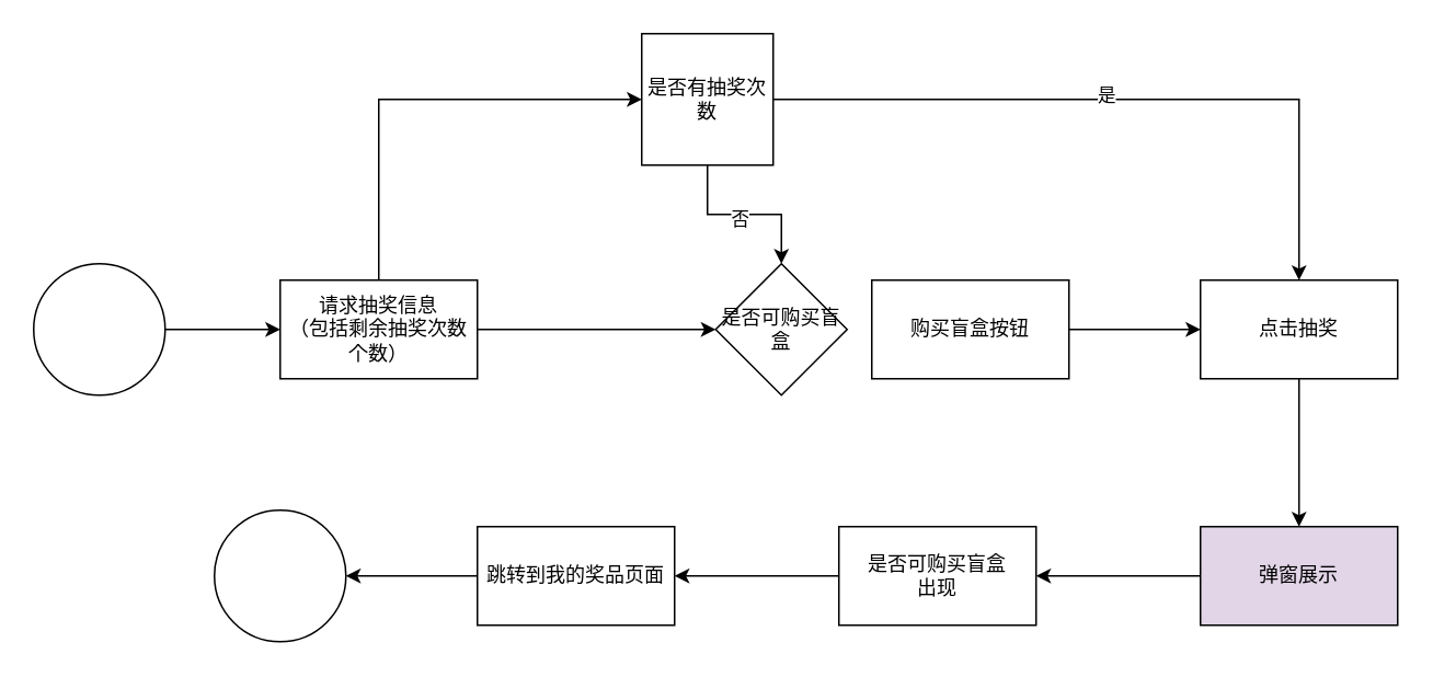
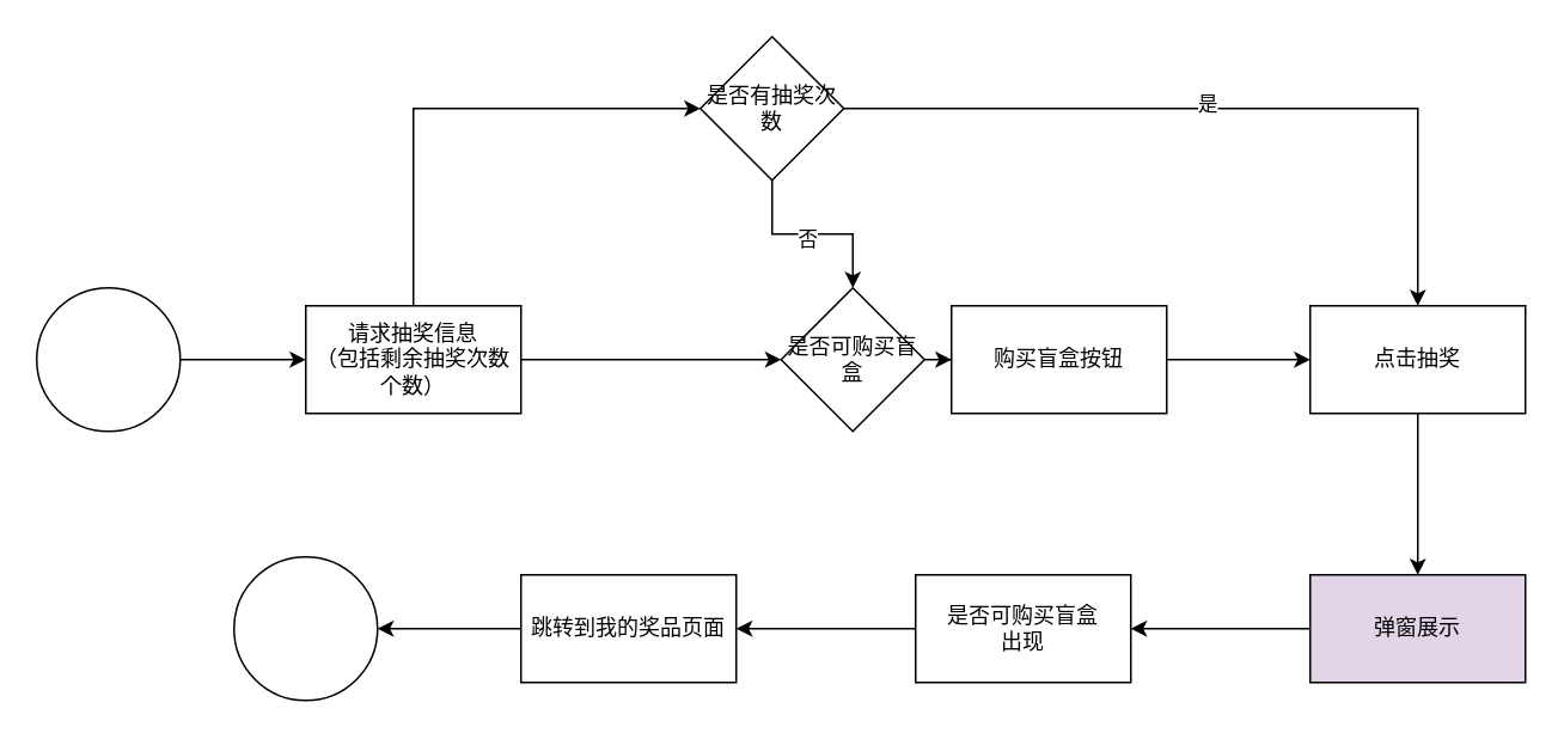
- <mxCell id="22" value="是否有抽奖次数" style="whiteSpace=wrap;html=1;rounded=0;" vertex="1" parent="1"><mxGeometry x="390" y="20" width="80" height="80" as="geometry" /></mxCell>
+ <mxCell id="22" value="是否有抽奖次数" style="rhombus;whiteSpace=wrap;html=1;rounded=0;" vertex="1" parent="1"><mxGeometry x="390" y="20" width="80" height="80" as="geometry" /></mxCell>
+ <mxCell id="5" value="" style="edgeStyle=orthogonalEdgeStyle;rounded=0;orthogonalLoop=1;jettySize=auto;html=1;" edge="1" parent="1" source="7" target="9"><mxGeometry relative="1" as="geometry" /></mxCell>
+ <mxCell id="6" value="是" style="edgeLabel;html=1;align=center;verticalAlign=middle;resizable=0;points=[];" vertex="1" connectable="0" parent="5"><mxGeometry x="-0.367" y="1" relative="1" as="geometry"><mxPoint as="offset" /></mxGeometry></mxCell>
